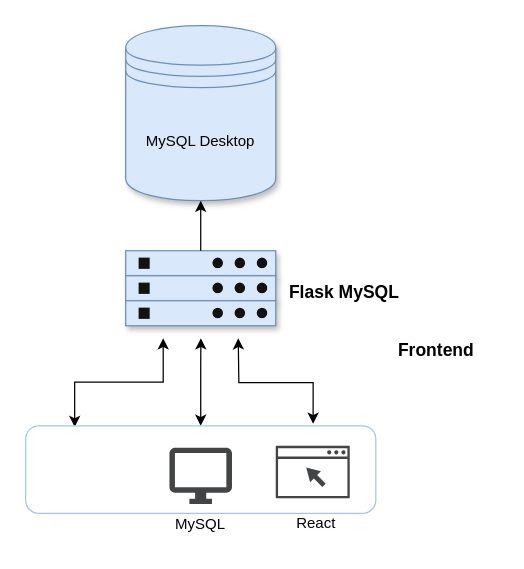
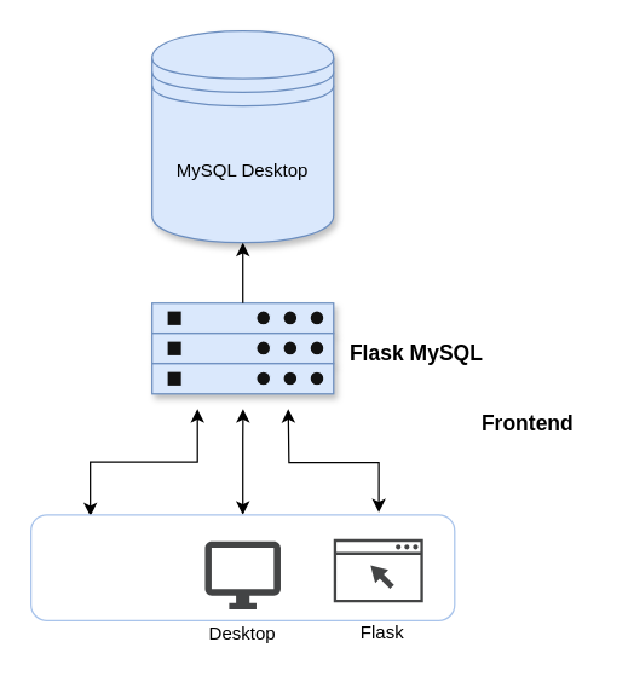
- <mxCell id="29" value="MySQL" style="shadow=1;strokeWidth=1;rounded=1;absoluteArcSize=1;arcSize=2;labelPosition=center;verticalLabelPosition=middle;align=center;verticalAlign=bottom;spacingLeft=0;fontSize=12;whiteSpace=wrap;spacingBottom=2;strokeColor=none;fillColor=none;" vertex="1" parent="1"><mxGeometry x="125" y="345" width="70" height="85" as="geometry" /></mxCell>
+ <mxCell id="29" value="Desktop" style="shadow=1;strokeWidth=1;rounded=1;absoluteArcSize=1;arcSize=2;labelPosition=center;verticalLabelPosition=middle;align=center;verticalAlign=bottom;spacingLeft=0;fontSize=12;whiteSpace=wrap;spacingBottom=2;strokeColor=none;fillColor=none;" vertex="1" parent="1"><mxGeometry x="125" y="345" width="70" height="85" as="geometry" /></mxCell>
- <mxCell id="32" value="React" style="text;html=1;strokeColor=none;fillColor=none;align=center;verticalAlign=middle;whiteSpace=wrap;rounded=0;shadow=0;" vertex="1" parent="1"><mxGeometry x="203.5" y="403" width="96.5" height="30" as="geometry" /></mxCell>
+ <mxCell id="32" value="Flask" style="text;html=1;strokeColor=none;fillColor=none;align=center;verticalAlign=middle;whiteSpace=wrap;rounded=0;shadow=0;" vertex="1" parent="1"><mxGeometry x="203.5" y="403" width="96.5" height="30" as="geometry" /></mxCell>
